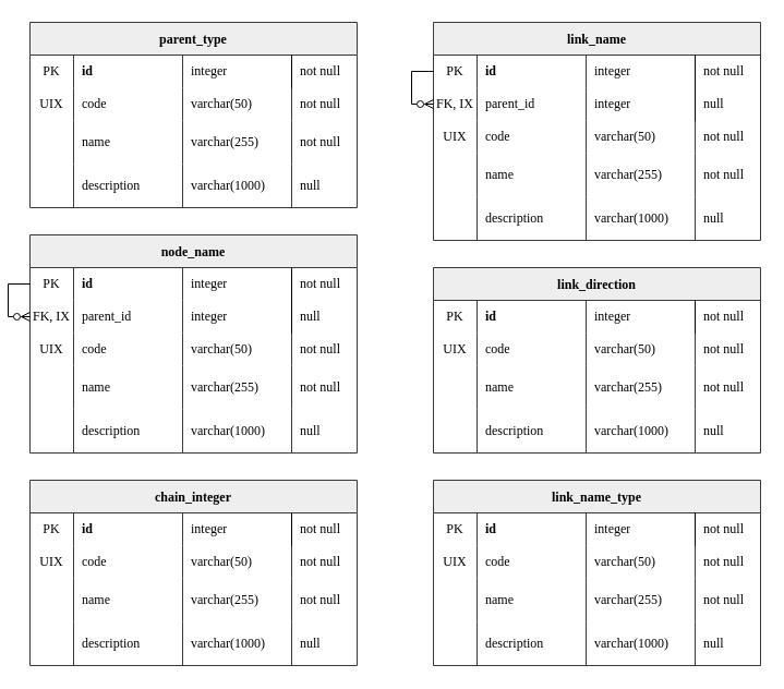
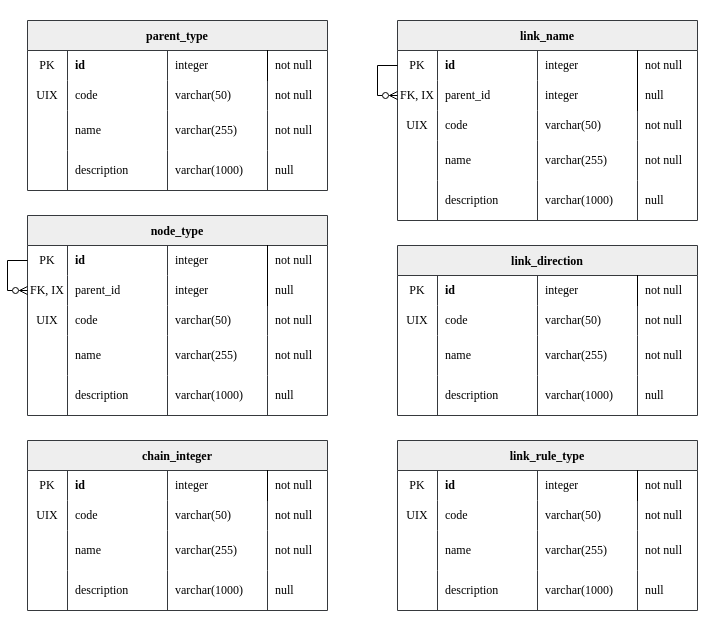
- <mxCell id="23" value="node_name" style="shape=table;startSize=30;container=1;collapsible=0;childLayout=tableLayout;fixedRows=1;rowLines=0;fontStyle=1;fontFamily=Verdana;fontSize=12;fillColor=#eeeeee;strokeColor=#36393d;" vertex="1" parent="1"><mxGeometry x="20" y="215" width="300" height="200" as="geometry" /></mxCell>
+ <mxCell id="23" value="node_type" style="shape=table;startSize=30;container=1;collapsible=0;childLayout=tableLayout;fixedRows=1;rowLines=0;fontStyle=1;fontFamily=Verdana;fontSize=12;fillColor=#eeeeee;strokeColor=#36393d;" vertex="1" parent="1"><mxGeometry x="20" y="215" width="300" height="200" as="geometry" /></mxCell>
- <mxCell id="121" value="link_name_type" style="shape=table;startSize=30;container=1;collapsible=0;childLayout=tableLayout;fixedRows=1;rowLines=0;fontStyle=1;fontFamily=Verdana;fontSize=12;fillColor=#eeeeee;strokeColor=#36393d;" vertex="1" parent="1"><mxGeometry x="390" y="440" width="300" height="170" as="geometry" /></mxCell>
+ <mxCell id="121" value="link_rule_type" style="shape=table;startSize=30;container=1;collapsible=0;childLayout=tableLayout;fixedRows=1;rowLines=0;fontStyle=1;fontFamily=Verdana;fontSize=12;fillColor=#eeeeee;strokeColor=#36393d;" vertex="1" parent="1"><mxGeometry x="390" y="440" width="300" height="170" as="geometry" /></mxCell>
